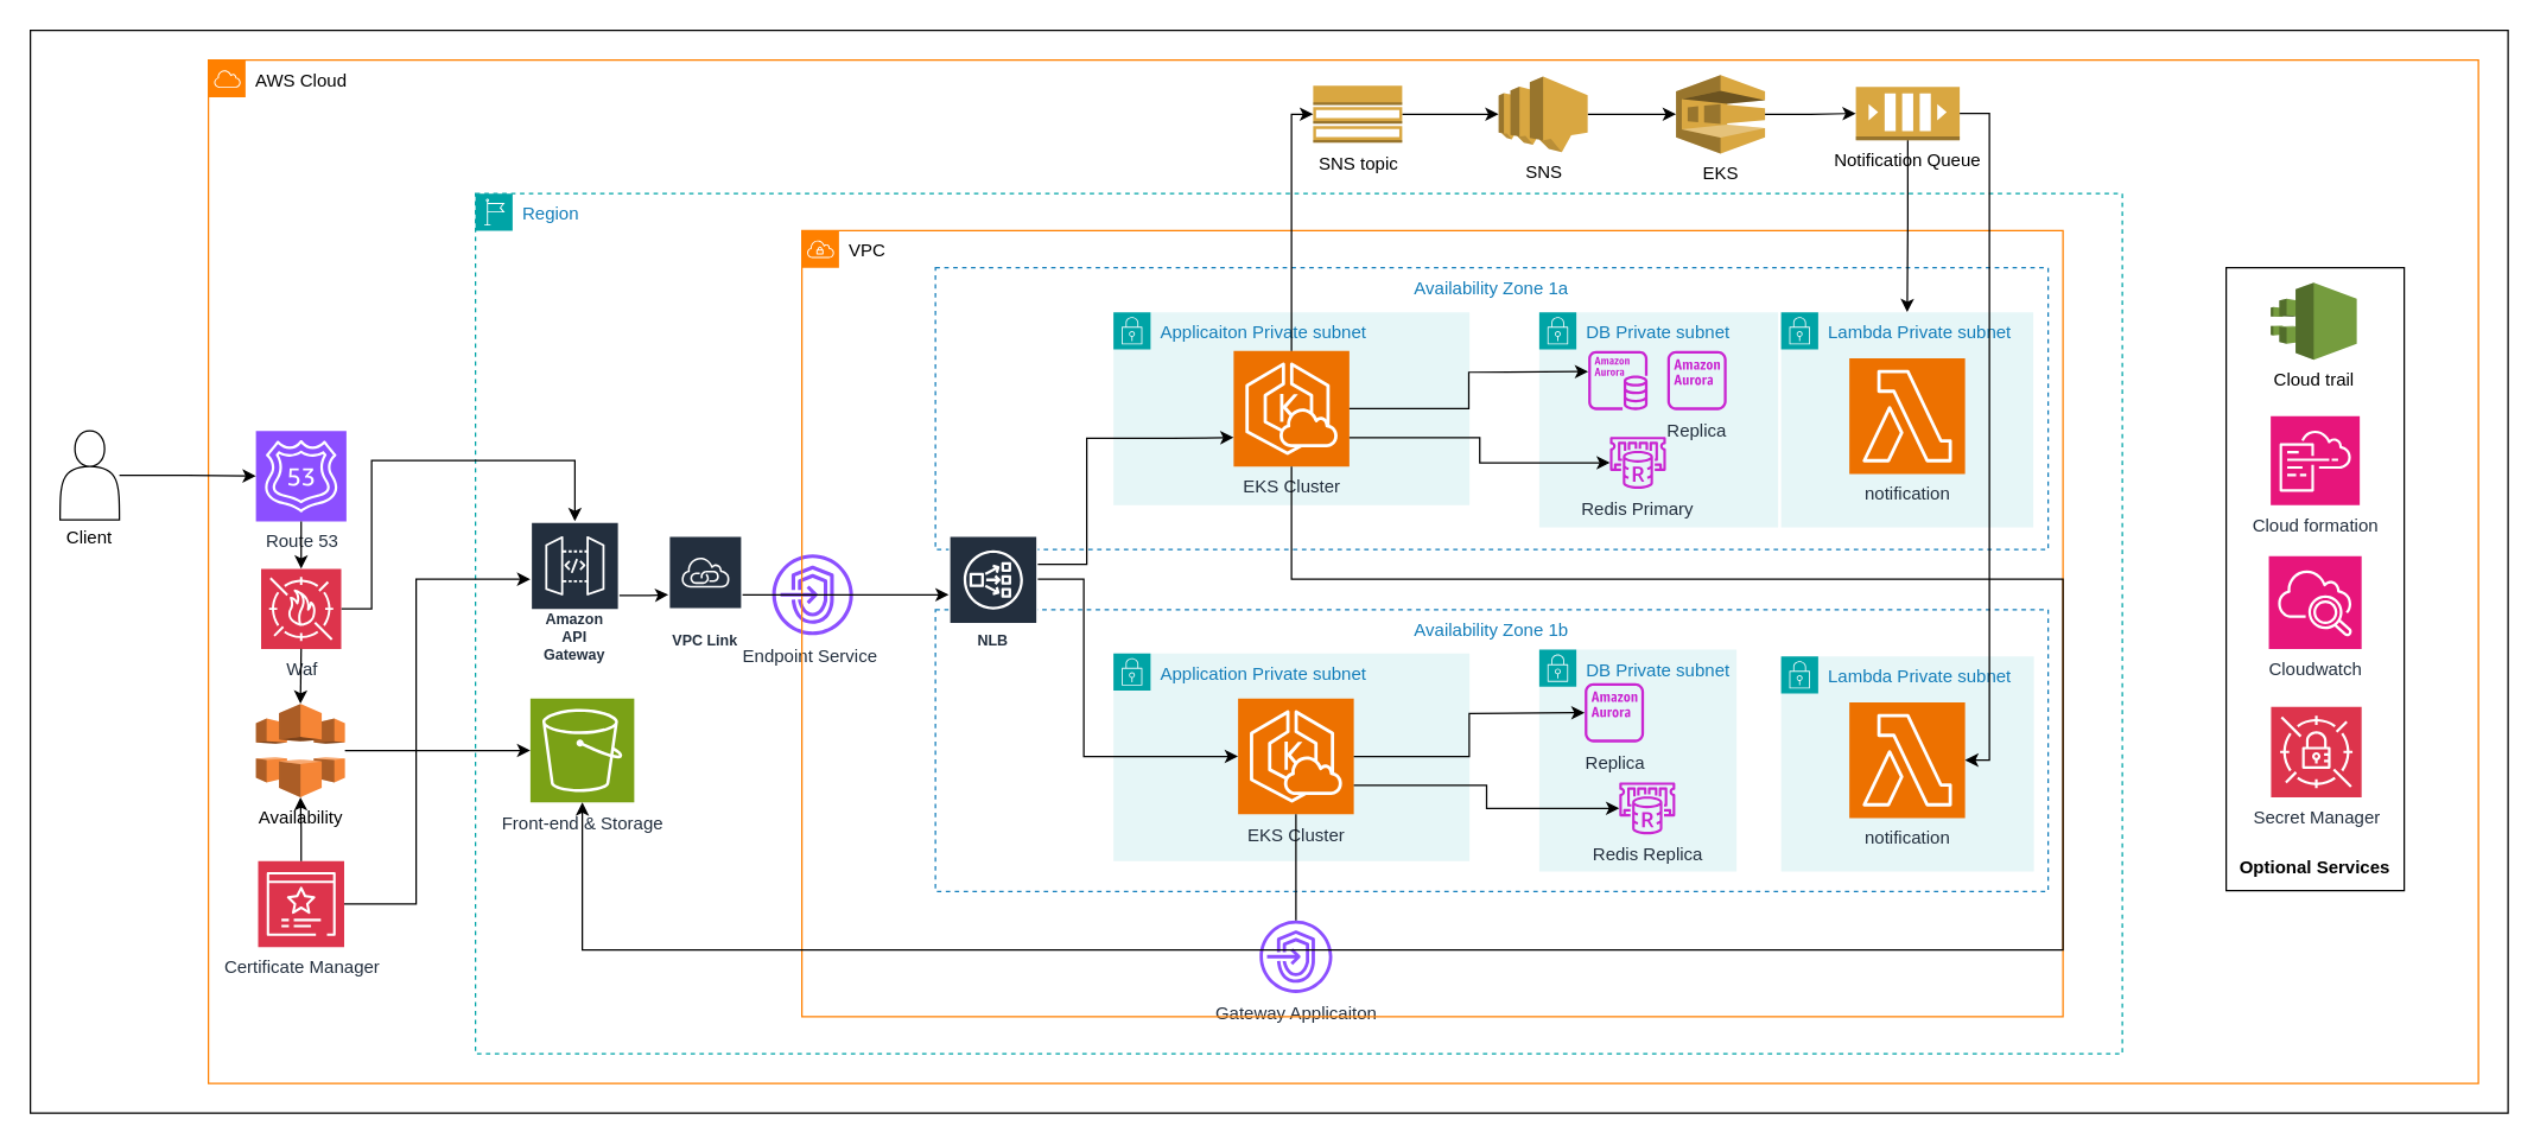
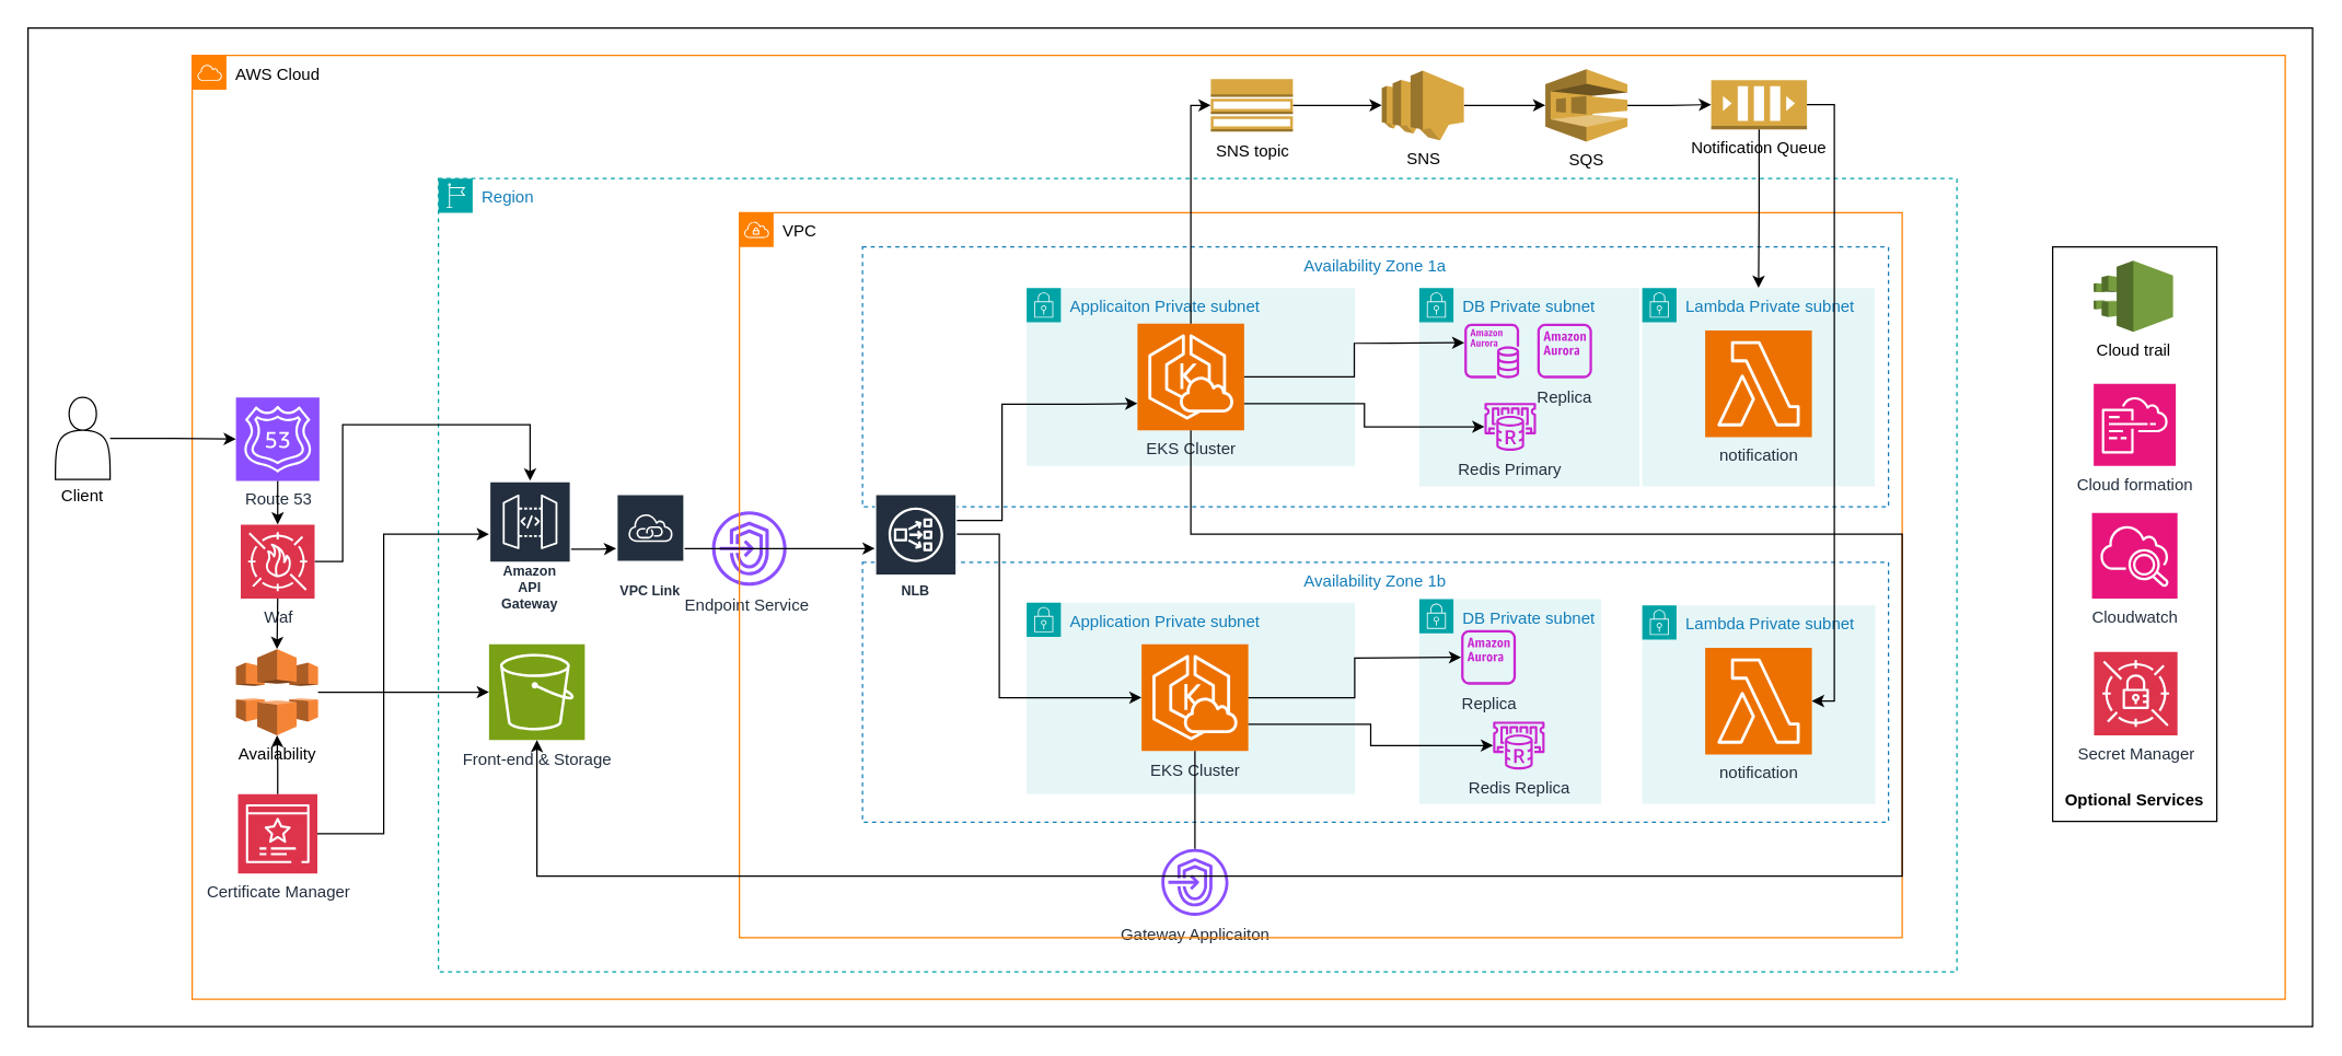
- <mxCell id="57" value="EKS" style="outlineConnect=0;dashed=0;verticalLabelPosition=bottom;verticalAlign=top;align=center;html=1;shape=mxgraph.aws3.sqs;fillColor=#D9A741;gradientColor=none;" parent="1" vertex="1"><mxGeometry x="1129.18" y="50" width="60" height="53" as="geometry" /></mxCell>
+ <mxCell id="57" value="SQS" style="outlineConnect=0;dashed=0;verticalLabelPosition=bottom;verticalAlign=top;align=center;html=1;shape=mxgraph.aws3.sqs;fillColor=#D9A741;gradientColor=none;" parent="1" vertex="1"><mxGeometry x="1129.18" y="50" width="60" height="53" as="geometry" /></mxCell>
